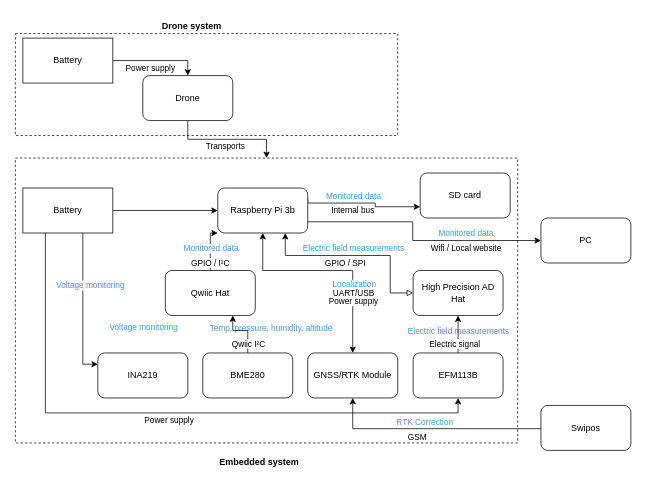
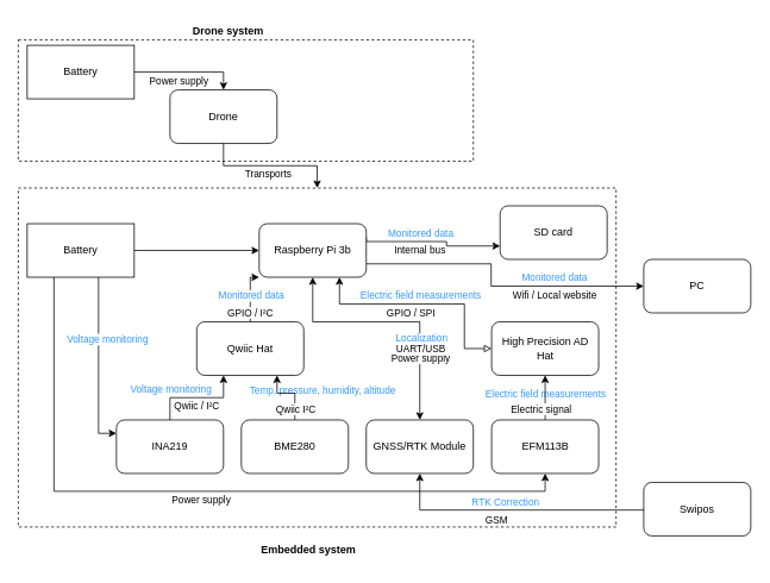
+ <mxCell id="34" style="edgeStyle=orthogonalEdgeStyle;rounded=0;orthogonalLoop=1;jettySize=auto;html=1;exitX=0.25;exitY=1;exitDx=0;exitDy=0;entryX=0.5;entryY=0;entryDx=0;entryDy=0;startArrow=classic;startFill=1;endArrow=none;endFill=0;" parent="1" source="38" target="33" edge="1"><mxGeometry relative="1" as="geometry" /></mxCell>
+ <mxCell id="35" value="&lt;div&gt;Qwiic / I²C&lt;/div&gt;" style="edgeLabel;html=1;align=center;verticalAlign=middle;resizable=0;points=[];" parent="34" vertex="1" connectable="0"><mxGeometry x="0.244" y="4" relative="1" as="geometry"><mxPoint x="12" y="5" as="offset" /></mxGeometry></mxCell>
